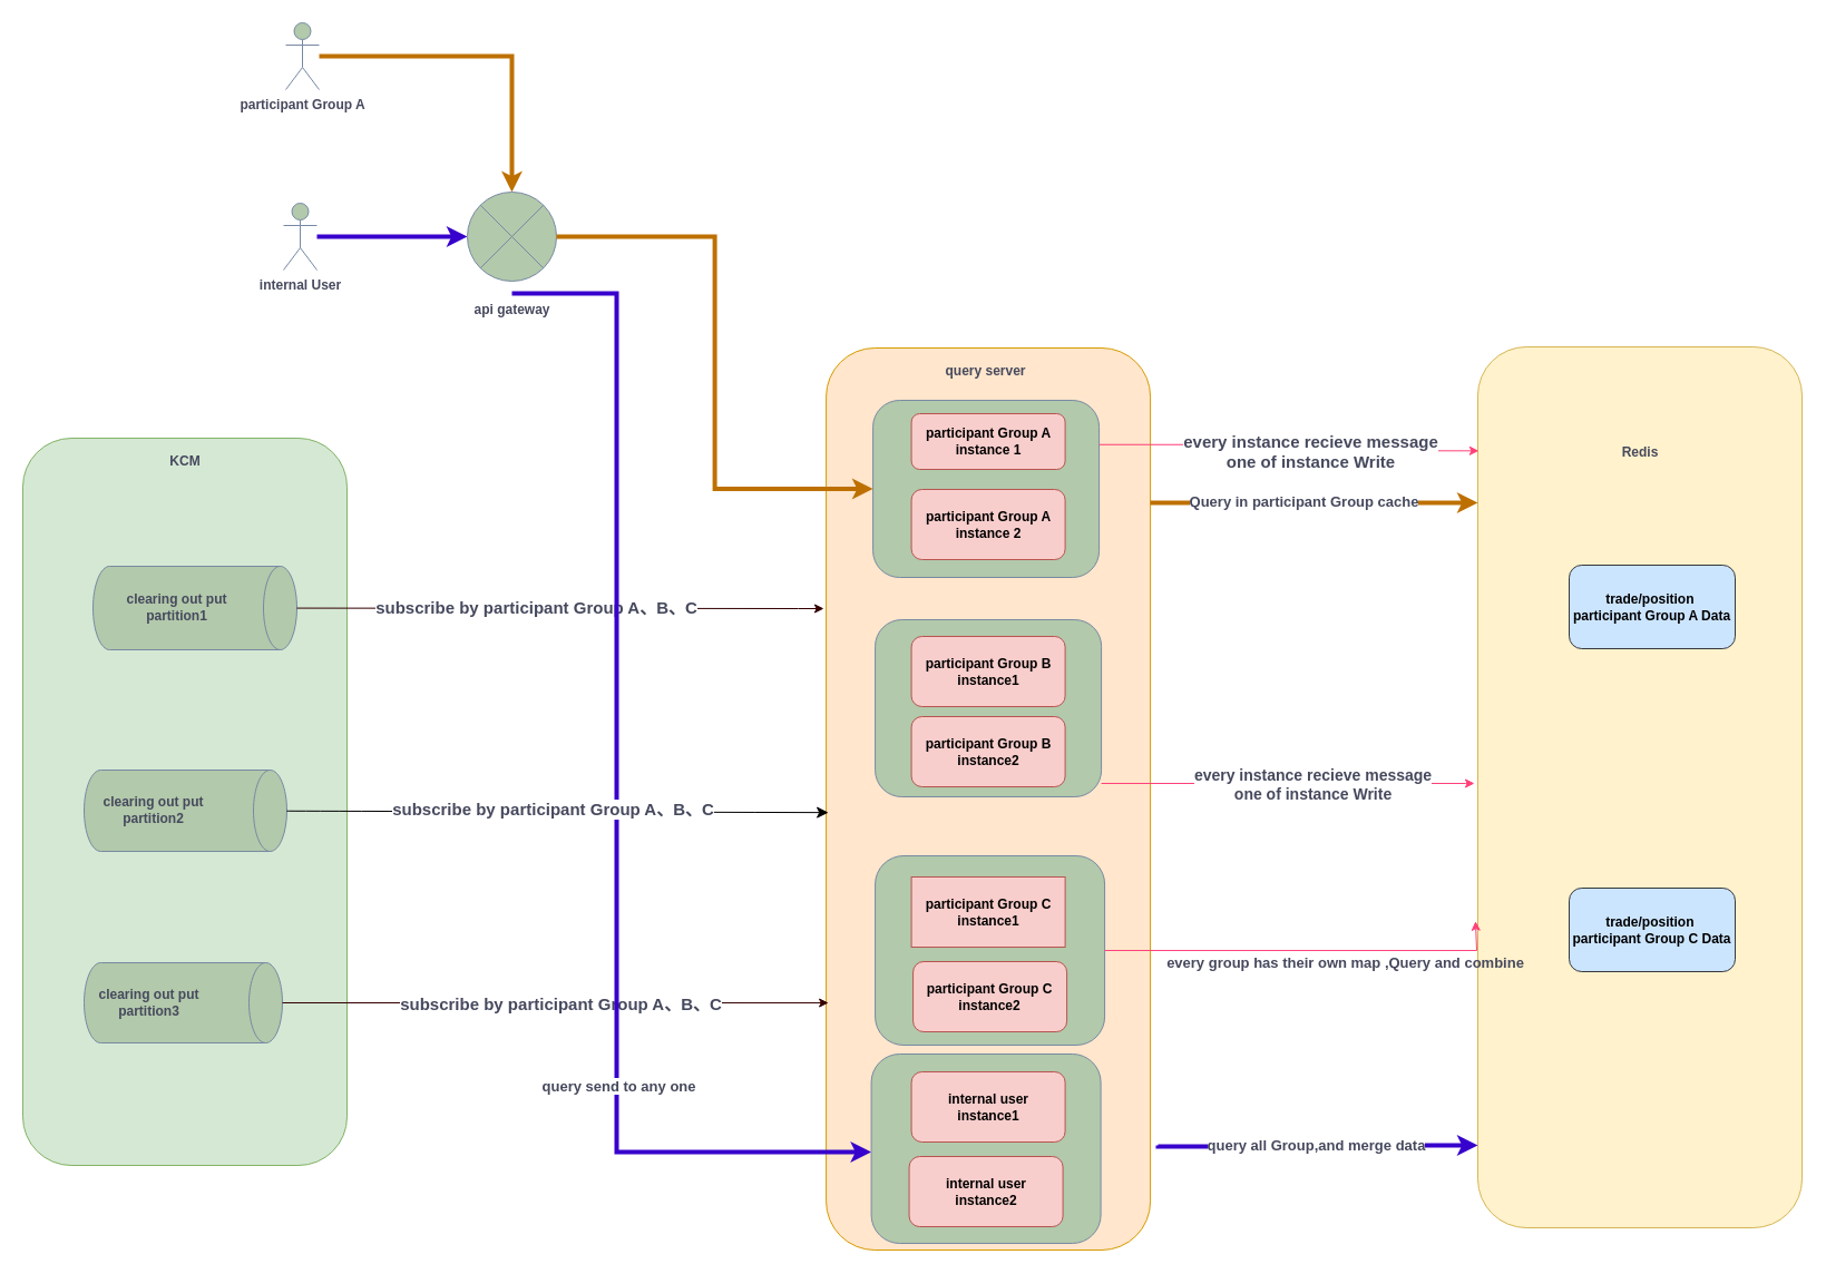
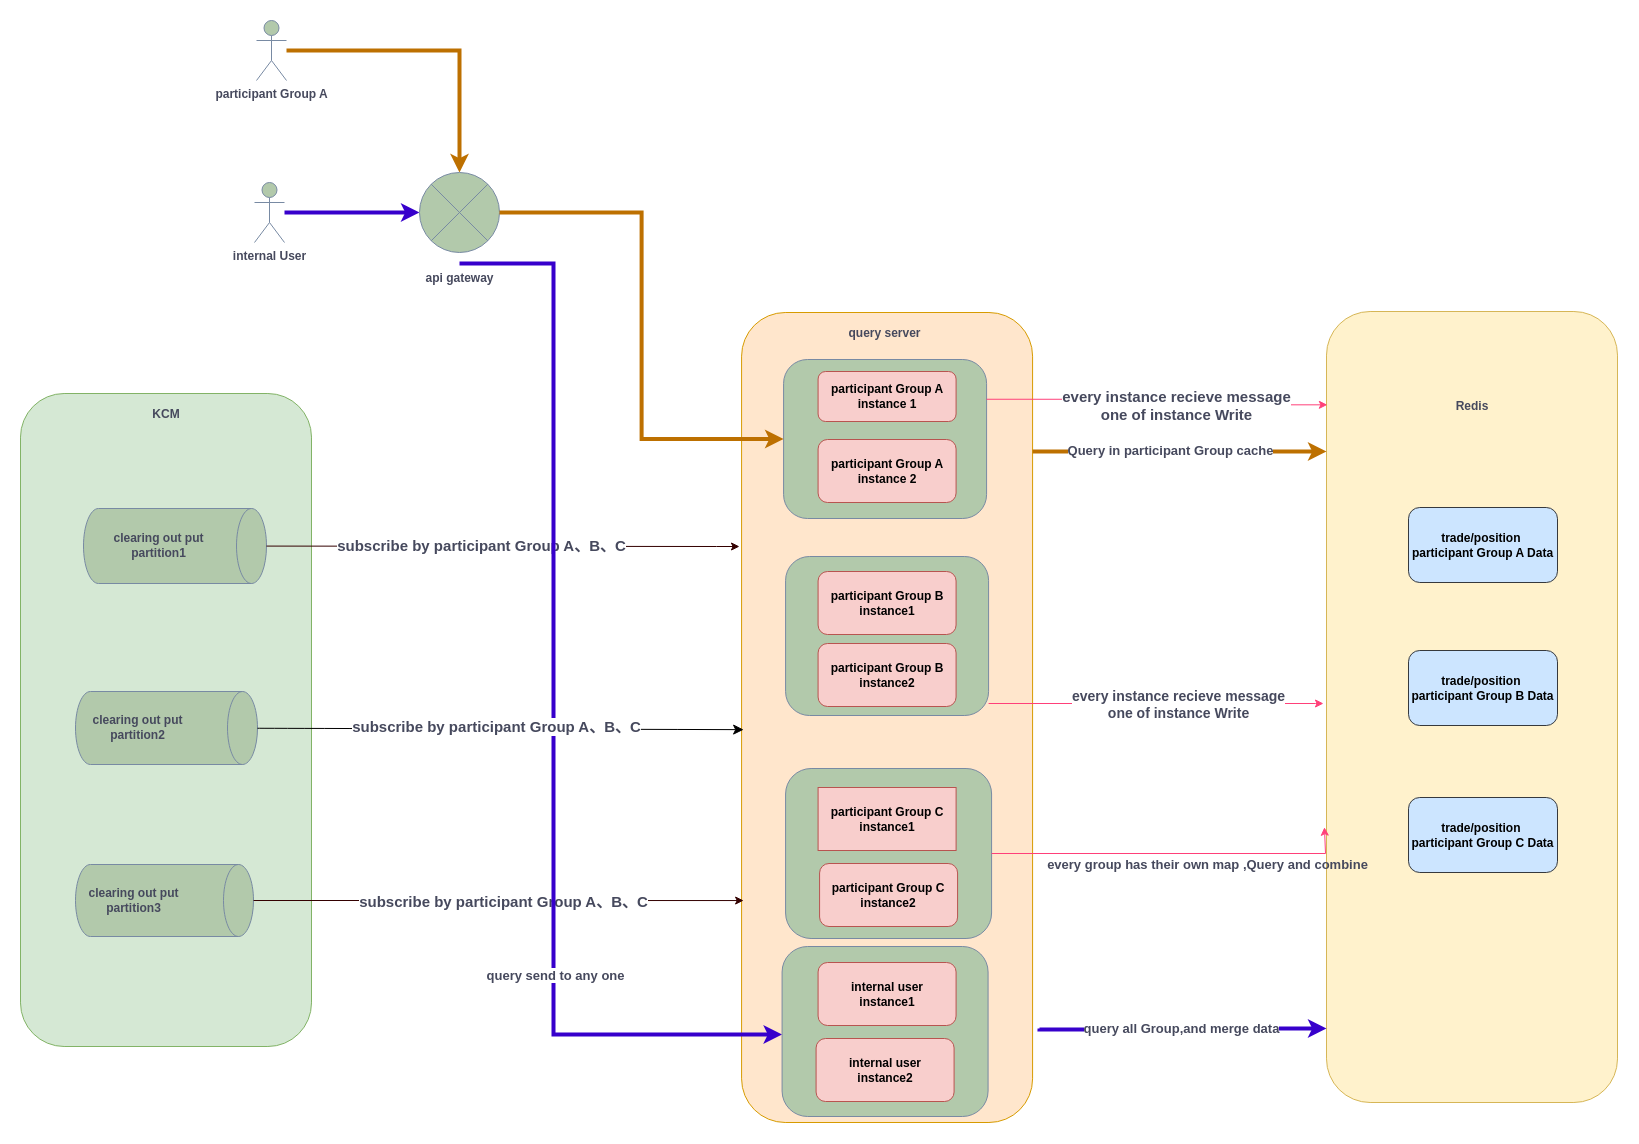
+ <mxCell id="24" value="&lt;span style=&quot;text-wrap: nowrap;&quot;&gt;trade/position&amp;nbsp;&lt;br&gt;&lt;/span&gt;&lt;span style=&quot;text-wrap: nowrap;&quot;&gt;participant Group B Data&lt;/span&gt;&lt;span style=&quot;text-wrap: nowrap;&quot;&gt;&lt;br&gt;&lt;/span&gt;" style="rounded=1;whiteSpace=wrap;html=1;strokeColor=#36393d;fillColor=#cce5ff;fontStyle=1" parent="1" vertex="1"><mxGeometry x="1408" y="650" width="149" height="75" as="geometry" /></mxCell>
